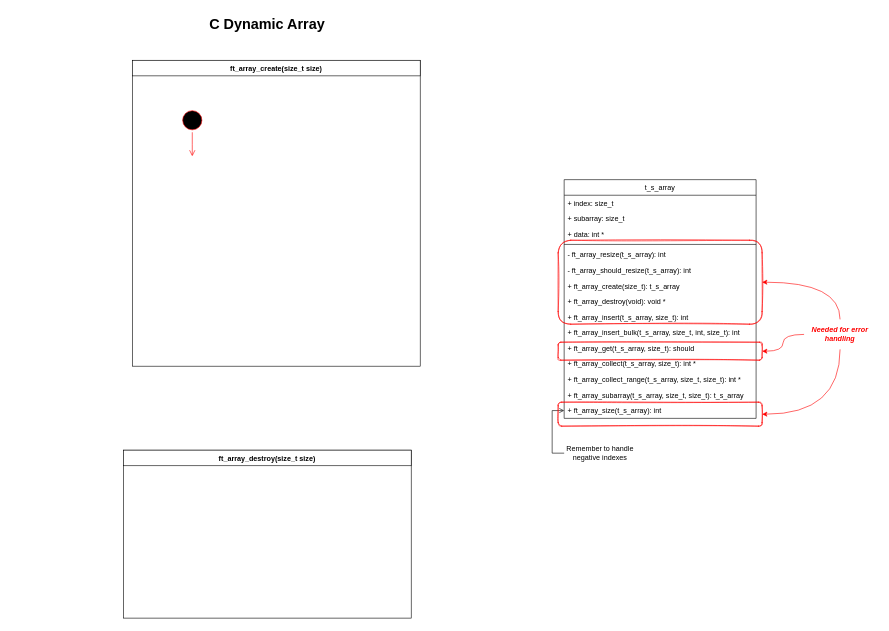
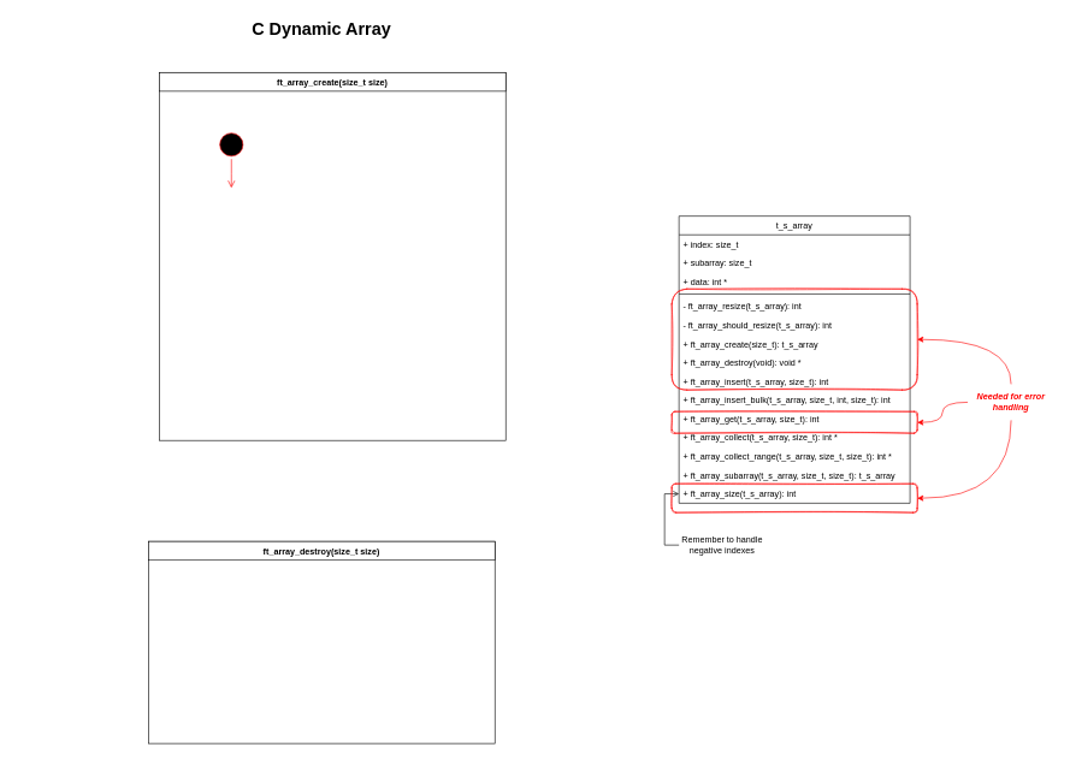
- <mxCell id="14" value="+ ft_array_get(t_s_array, size_t): should" style="text;strokeColor=none;fillColor=none;align=left;verticalAlign=top;spacingLeft=4;spacingRight=4;overflow=hidden;rotatable=0;points=[[0,0.5],[1,0.5]];portConstraint=eastwest;" parent="3" vertex="1"><mxGeometry y="268" width="320" height="26" as="geometry" /></mxCell>
+ <mxCell id="14" value="+ ft_array_get(t_s_array, size_t): int" style="text;strokeColor=none;fillColor=none;align=left;verticalAlign=top;spacingLeft=4;spacingRight=4;overflow=hidden;rotatable=0;points=[[0,0.5],[1,0.5]];portConstraint=eastwest;" parent="3" vertex="1"><mxGeometry y="268" width="320" height="26" as="geometry" /></mxCell>
